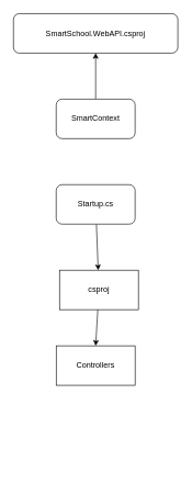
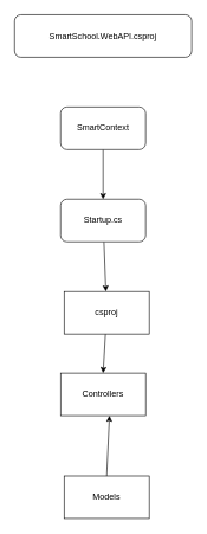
- <mxCell id="7" value="" style="edgeStyle=none;html=1;" edge="1" parent="1" source="8" target="11"><mxGeometry relative="1" as="geometry" /></mxCell>
+ <mxCell id="7" value="" style="edgeStyle=none;html=1;" edge="1" parent="1" source="8" target="10"><mxGeometry relative="1" as="geometry" /></mxCell>
+ <mxCell id="2" style="edgeStyle=none;html=1;exitX=0.5;exitY=0;exitDx=0;exitDy=0;entryX=0.575;entryY=1;entryDx=0;entryDy=0;entryPerimeter=0;" edge="1" parent="1" source="3" target="4"><mxGeometry relative="1" as="geometry" /></mxCell>
+ <mxCell id="3" value="Models" style="rounded=0;whiteSpace=wrap;html=1;" vertex="1" parent="1"><mxGeometry x="90" y="670" width="120" height="60" as="geometry" /></mxCell>
